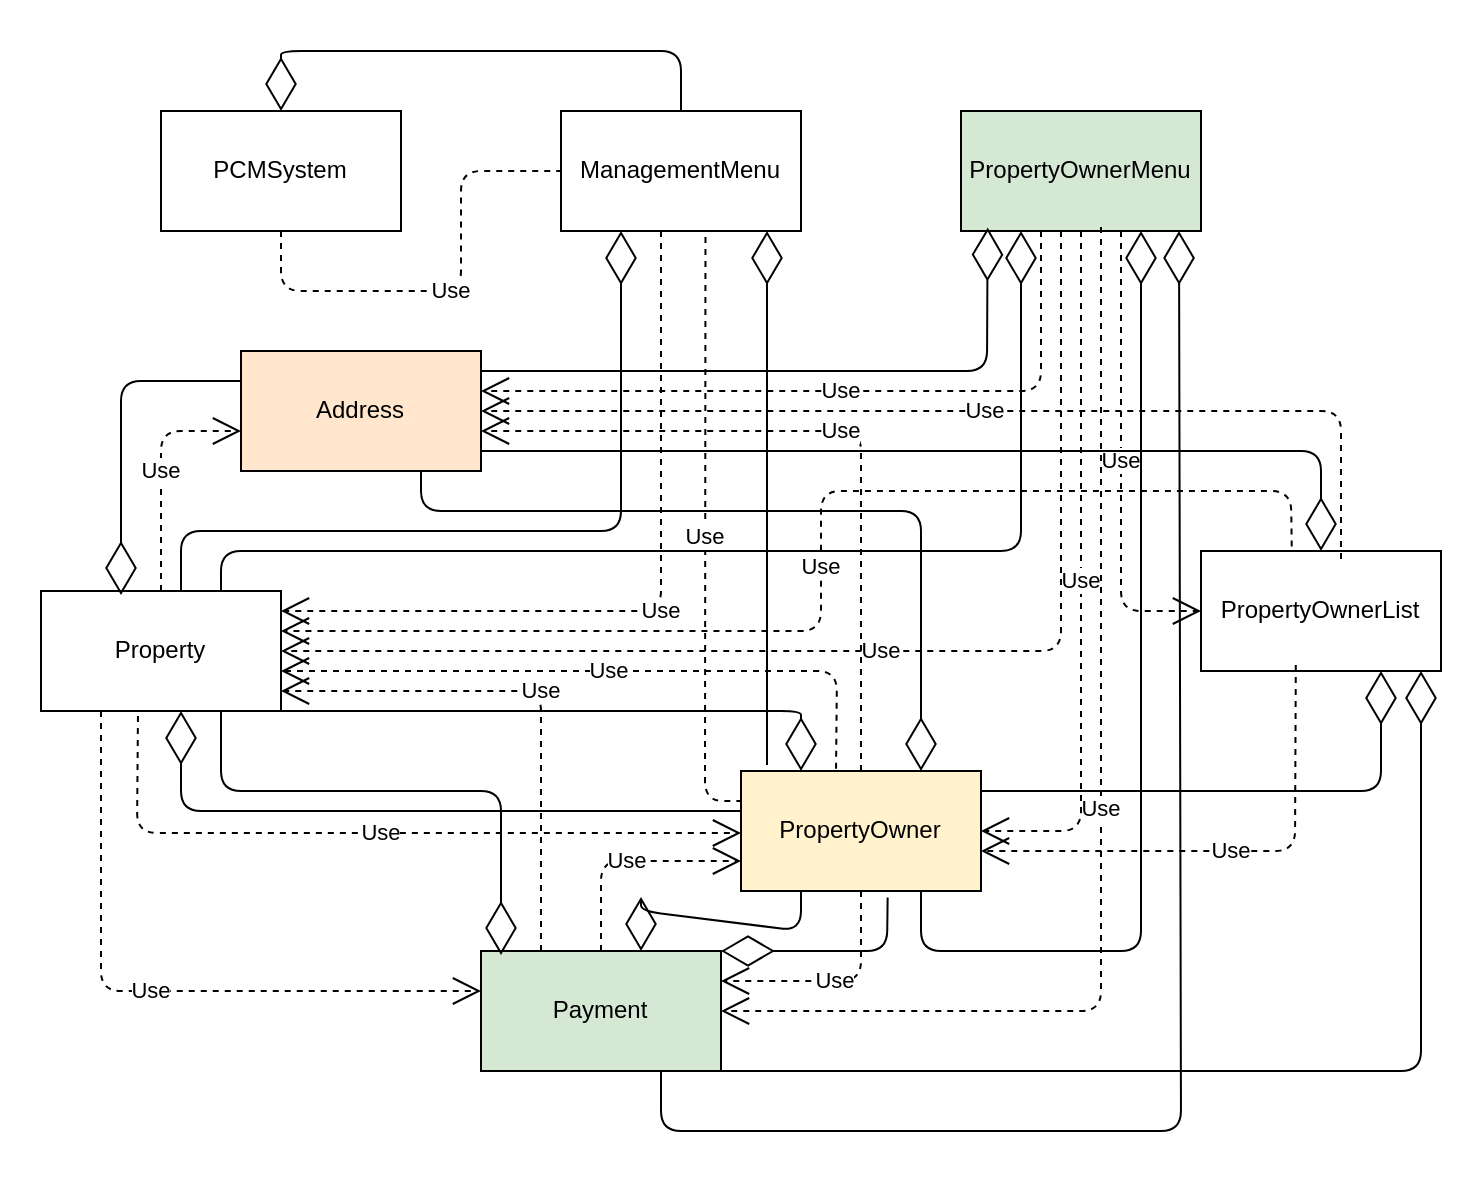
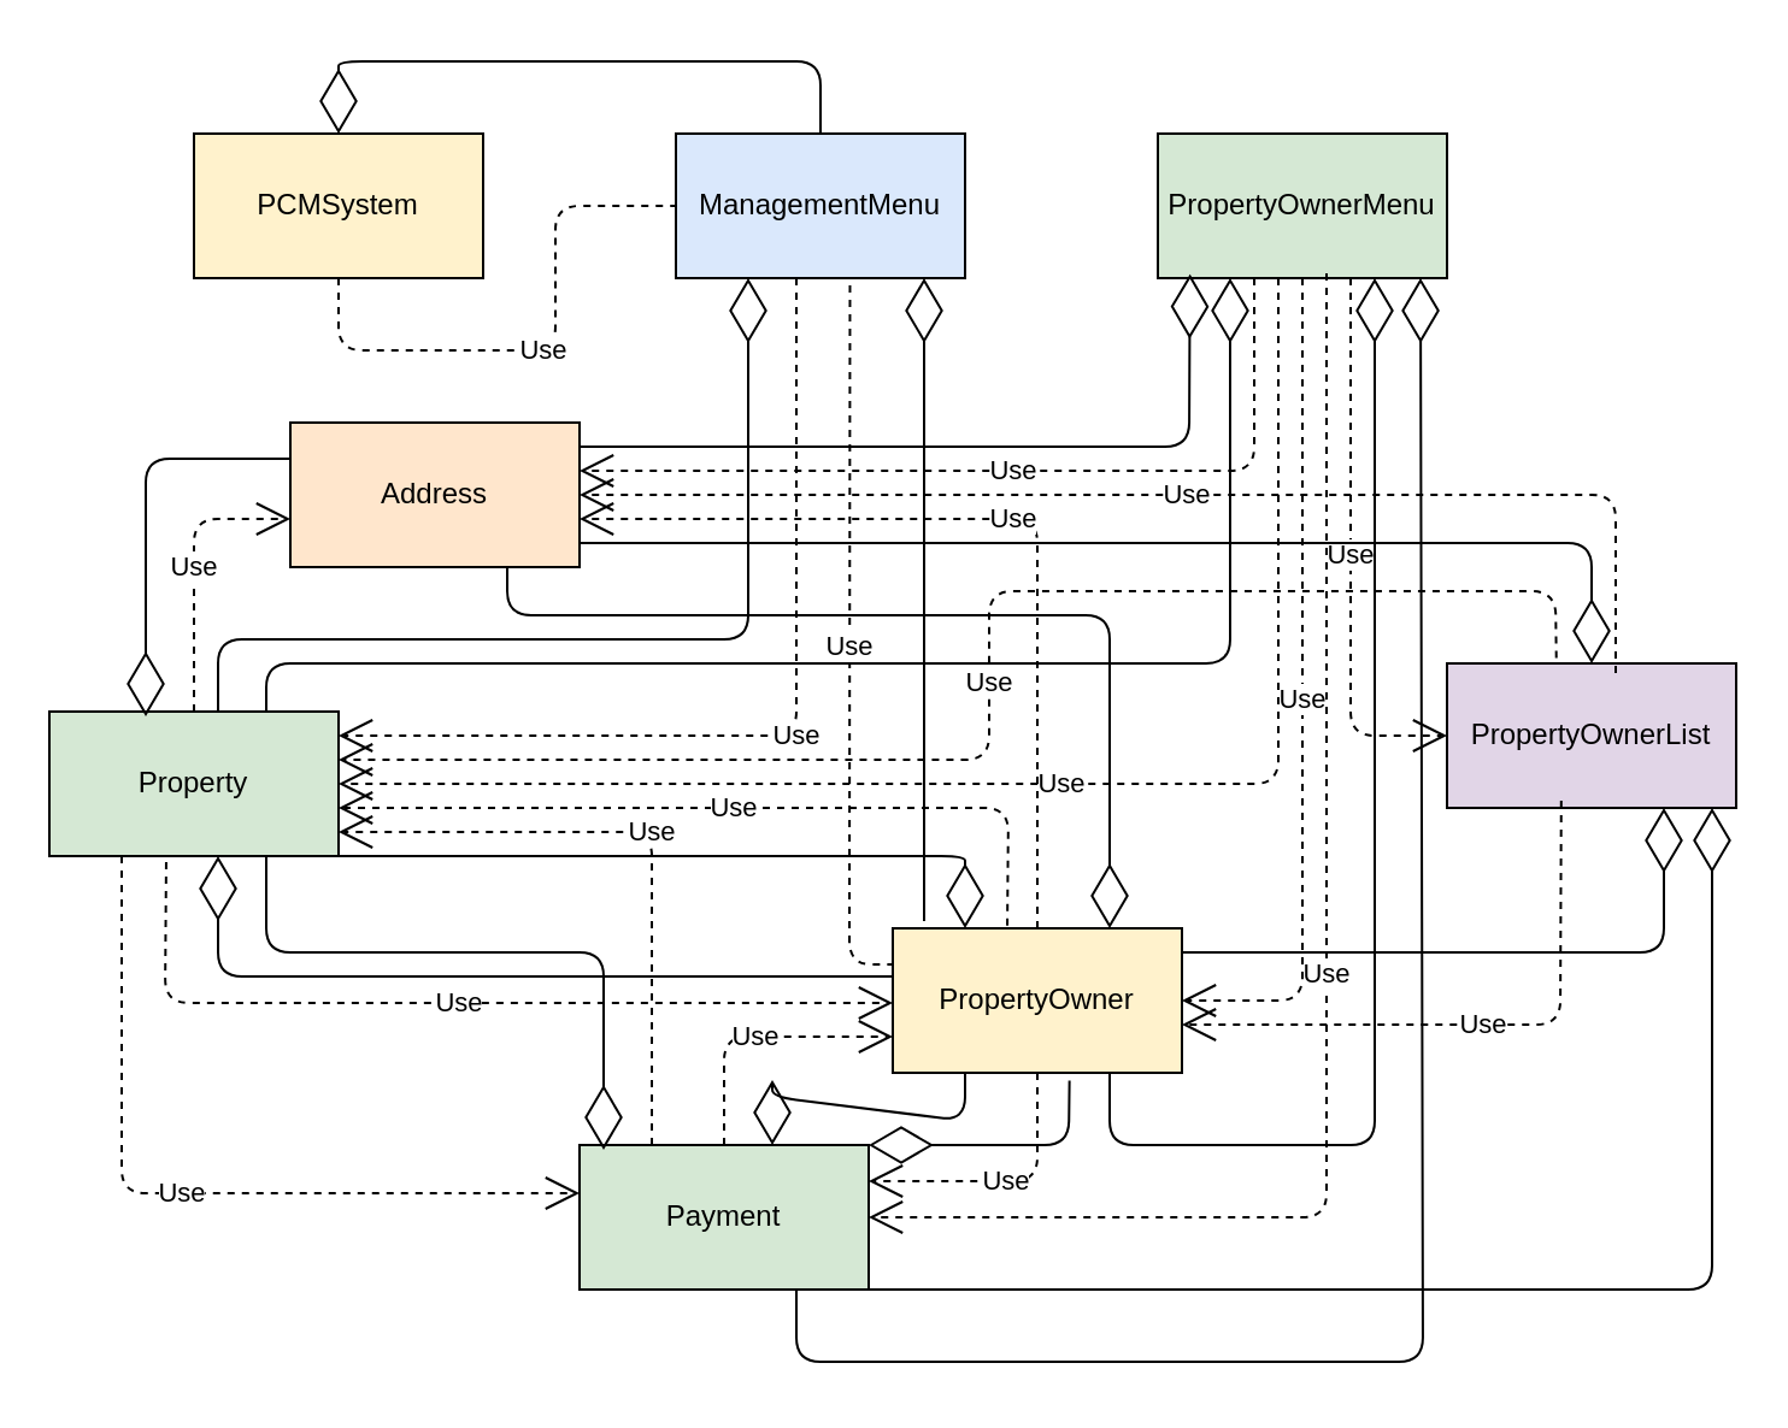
- <mxCell id="7" value="PCMSystem" style="rounded=0;whiteSpace=wrap;html=1;" parent="1" vertex="1"><mxGeometry x="80" y="50" width="120" height="60" as="geometry" /></mxCell>
+ <mxCell id="7" value="PCMSystem" style="rounded=0;whiteSpace=wrap;html=1;fillColor=#fff2cc;" parent="1" vertex="1"><mxGeometry x="80" y="50" width="120" height="60" as="geometry" /></mxCell>
- <mxCell id="8" value="ManagementMenu" style="rounded=0;whiteSpace=wrap;html=1;" parent="1" vertex="1"><mxGeometry x="280" y="50" width="120" height="60" as="geometry" /></mxCell>
+ <mxCell id="8" value="ManagementMenu" style="rounded=0;whiteSpace=wrap;html=1;fillColor=#dae8fc;" parent="1" vertex="1"><mxGeometry x="280" y="50" width="120" height="60" as="geometry" /></mxCell>
- <mxCell id="6" value="PropertyOwnerList" style="rounded=0;whiteSpace=wrap;html=1;" parent="1" vertex="1"><mxGeometry x="600" y="270" width="120" height="60" as="geometry" /></mxCell>
+ <mxCell id="6" value="PropertyOwnerList" style="rounded=0;whiteSpace=wrap;html=1;fillColor=#e1d5e7;" parent="1" vertex="1"><mxGeometry x="600" y="270" width="120" height="60" as="geometry" /></mxCell>
- <mxCell id="5" value="Property" style="rounded=0;whiteSpace=wrap;html=1;" parent="1" vertex="1"><mxGeometry x="20" y="290" width="120" height="60" as="geometry" /></mxCell>
+ <mxCell id="5" value="Property" style="rounded=0;whiteSpace=wrap;html=1;fillColor=#d5e8d4;" parent="1" vertex="1"><mxGeometry x="20" y="290" width="120" height="60" as="geometry" /></mxCell>
